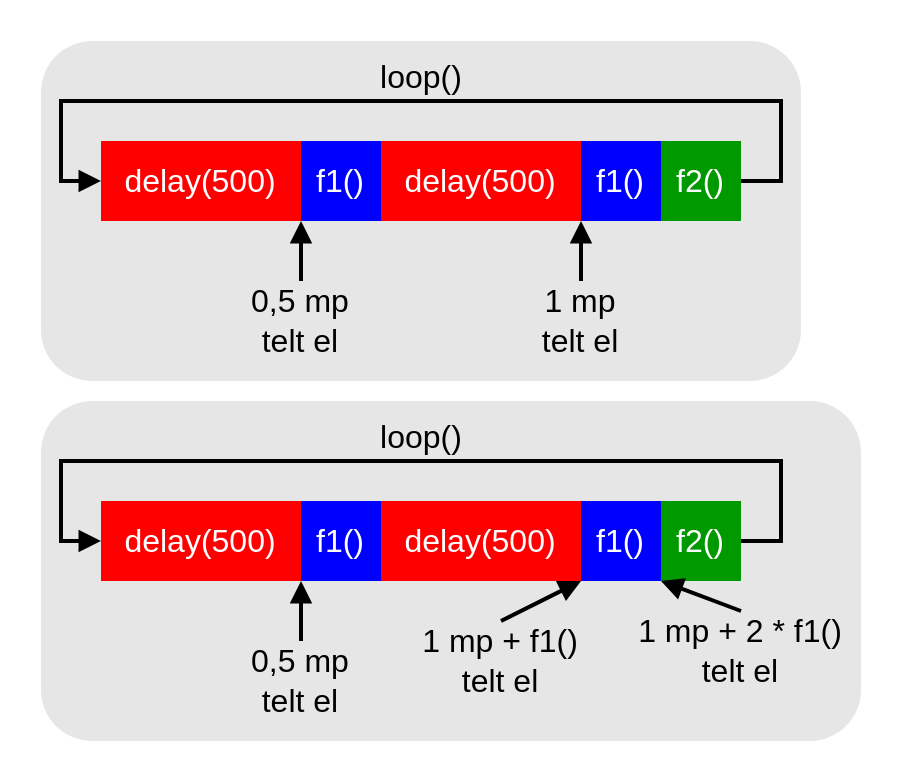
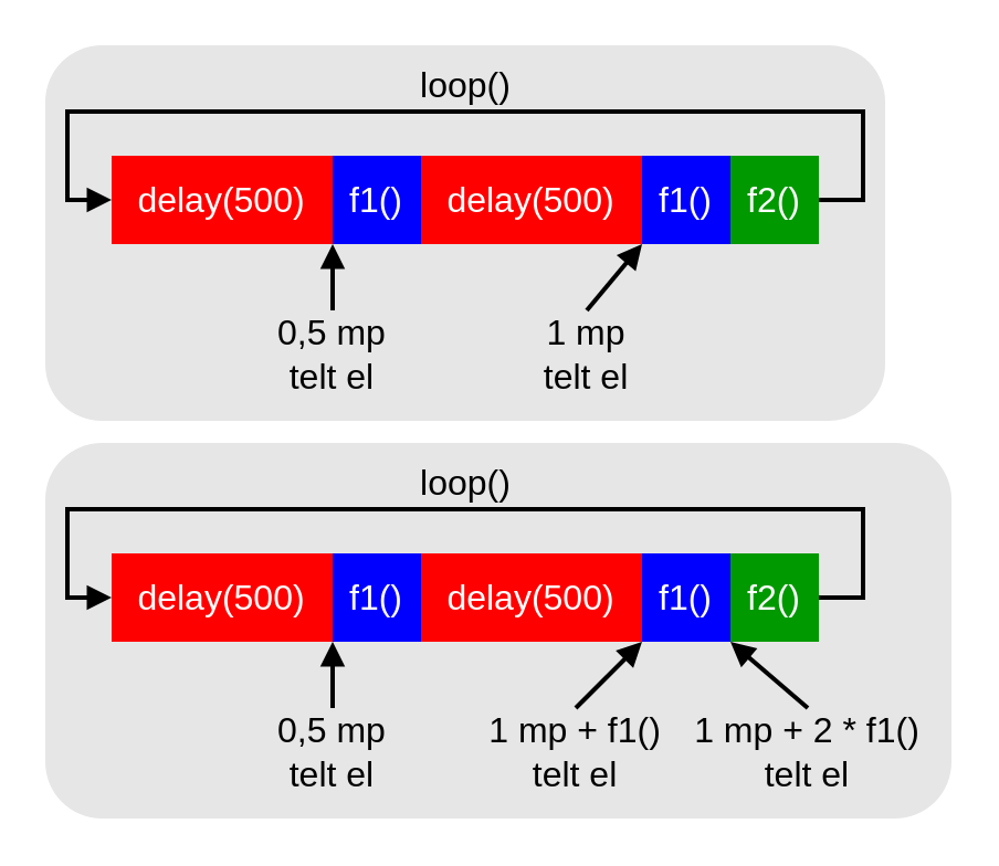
- <mxCell id="25" value="1 mp&lt;br&gt;telt el" style="text;html=1;strokeColor=none;fillColor=none;align=center;verticalAlign=middle;whiteSpace=wrap;rounded=0;fontSize=16;" vertex="1" parent="1"><mxGeometry x="250" y="140" width="80" height="40" as="geometry" /></mxCell>
+ <mxCell id="25" value="1 mp&lt;br&gt;telt el" style="text;html=1;strokeColor=none;fillColor=none;align=center;verticalAlign=middle;whiteSpace=wrap;rounded=0;fontSize=16;" vertex="1" parent="1"><mxGeometry x="225" y="140" width="80" height="40" as="geometry" /></mxCell>
- <mxCell id="14" value="1 mp + 2 * f1()&lt;br&gt;telt el" style="text;html=1;strokeColor=none;fillColor=none;align=center;verticalAlign=middle;whiteSpace=wrap;rounded=0;fontSize=16;" vertex="1" parent="1"><mxGeometry x="315" y="305" width="110" height="40" as="geometry" /></mxCell>
+ <mxCell id="14" value="1 mp + 2 * f1()&lt;br&gt;telt el" style="text;html=1;strokeColor=none;fillColor=none;align=center;verticalAlign=middle;whiteSpace=wrap;rounded=0;fontSize=16;" vertex="1" parent="1"><mxGeometry x="310" y="320" width="110" height="40" as="geometry" /></mxCell>
- <mxCell id="12" value="1 mp + f1()&lt;br&gt;telt el" style="text;html=1;strokeColor=none;fillColor=none;align=center;verticalAlign=middle;whiteSpace=wrap;rounded=0;fontSize=16;" vertex="1" parent="1"><mxGeometry x="210" y="310" width="80" height="40" as="geometry" /></mxCell>
+ <mxCell id="12" value="1 mp + f1()&lt;br&gt;telt el" style="text;html=1;strokeColor=none;fillColor=none;align=center;verticalAlign=middle;whiteSpace=wrap;rounded=0;fontSize=16;" vertex="1" parent="1"><mxGeometry x="220" y="320" width="80" height="40" as="geometry" /></mxCell>
